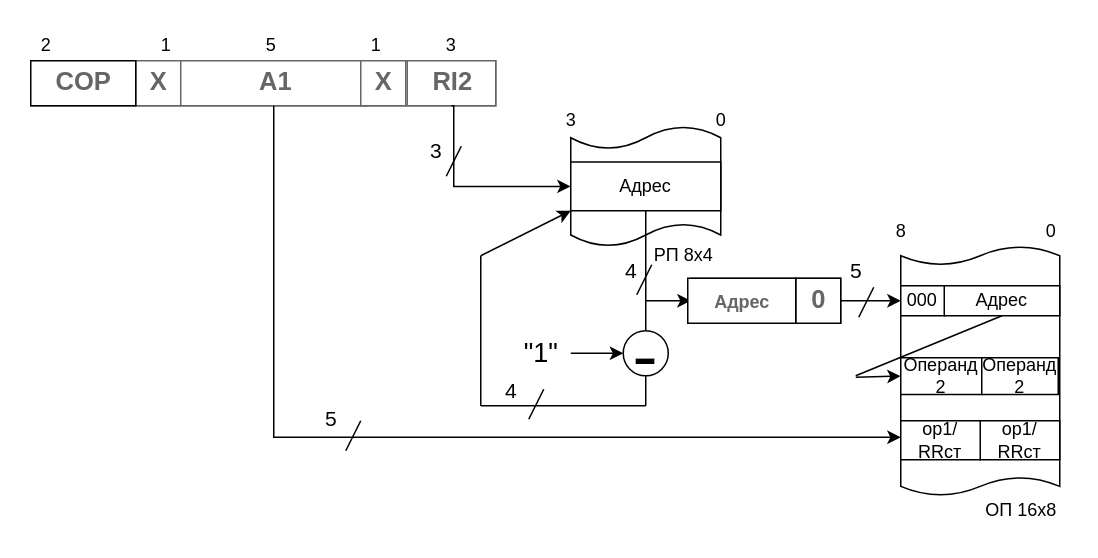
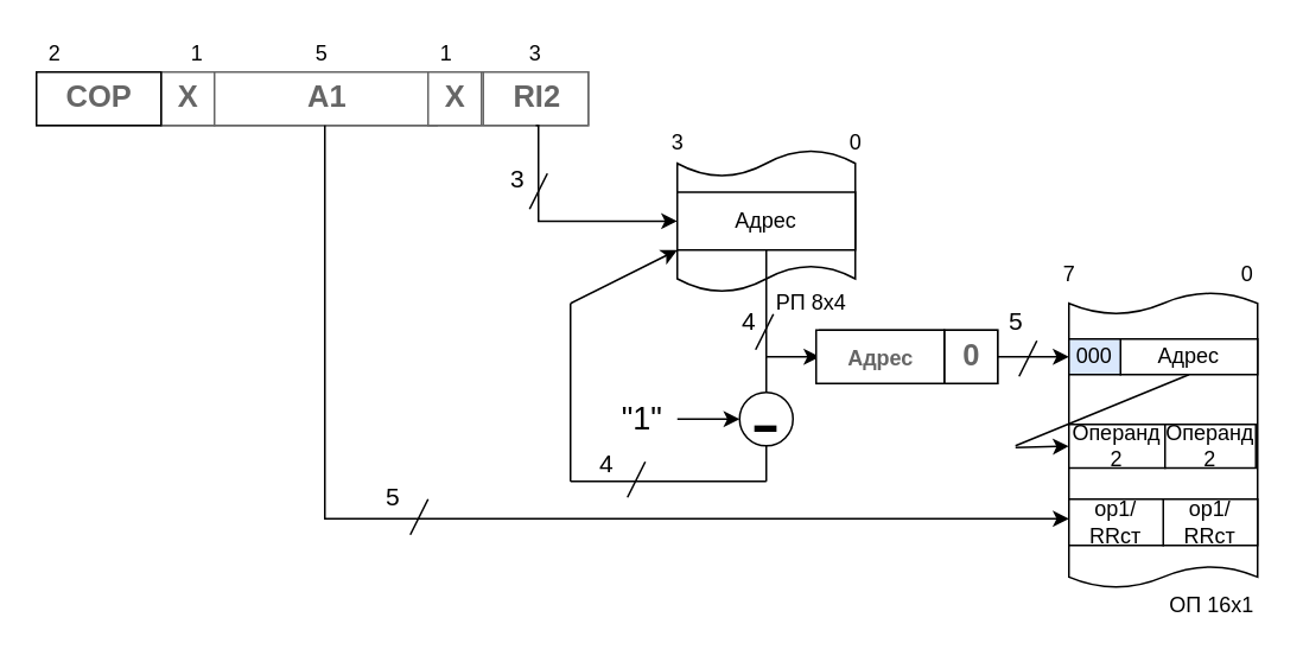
- <mxCell id="25" value="8" style="text;html=1;align=center;verticalAlign=middle;resizable=0;points=[];autosize=1;strokeColor=none;fillColor=none;" parent="1" vertex="1"><mxGeometry x="590" y="143.75" width="20" height="20" as="geometry" /></mxCell>
+ <mxCell id="25" value="7" style="text;html=1;align=center;verticalAlign=middle;resizable=0;points=[];autosize=1;strokeColor=none;fillColor=none;" parent="1" vertex="1"><mxGeometry x="590" y="143.75" width="20" height="20" as="geometry" /></mxCell>
- <mxCell id="52" value="000" style="rounded=0;whiteSpace=wrap;html=1;" vertex="1" parent="1"><mxGeometry x="600" y="190" width="29" height="20" as="geometry" /></mxCell>
+ <mxCell id="52" value="000" style="rounded=0;whiteSpace=wrap;html=1;fillColor=#dae8fc;" vertex="1" parent="1"><mxGeometry x="600" y="190" width="29" height="20" as="geometry" /></mxCell>
- <mxCell id="27" value="ОП 16x8" style="text;html=1;align=center;verticalAlign=middle;resizable=0;points=[];autosize=1;strokeColor=none;fillColor=none;" parent="1" vertex="1"><mxGeometry x="650" y="330" width="60" height="20" as="geometry" /></mxCell>
+ <mxCell id="27" value="ОП 16x1" style="text;html=1;align=center;verticalAlign=middle;resizable=0;points=[];autosize=1;strokeColor=none;fillColor=none;" parent="1" vertex="1"><mxGeometry x="650" y="330" width="60" height="20" as="geometry" /></mxCell>
